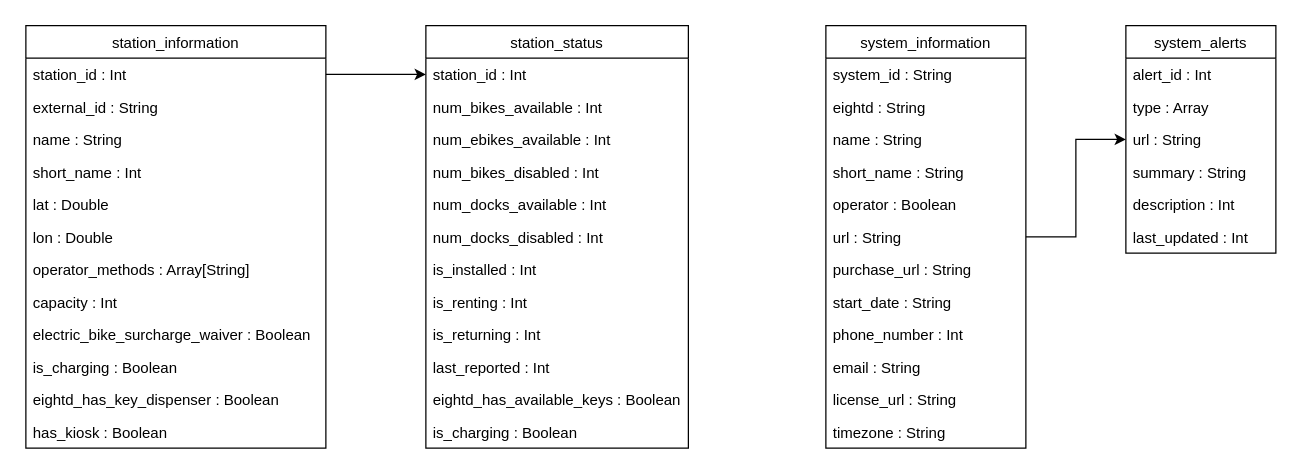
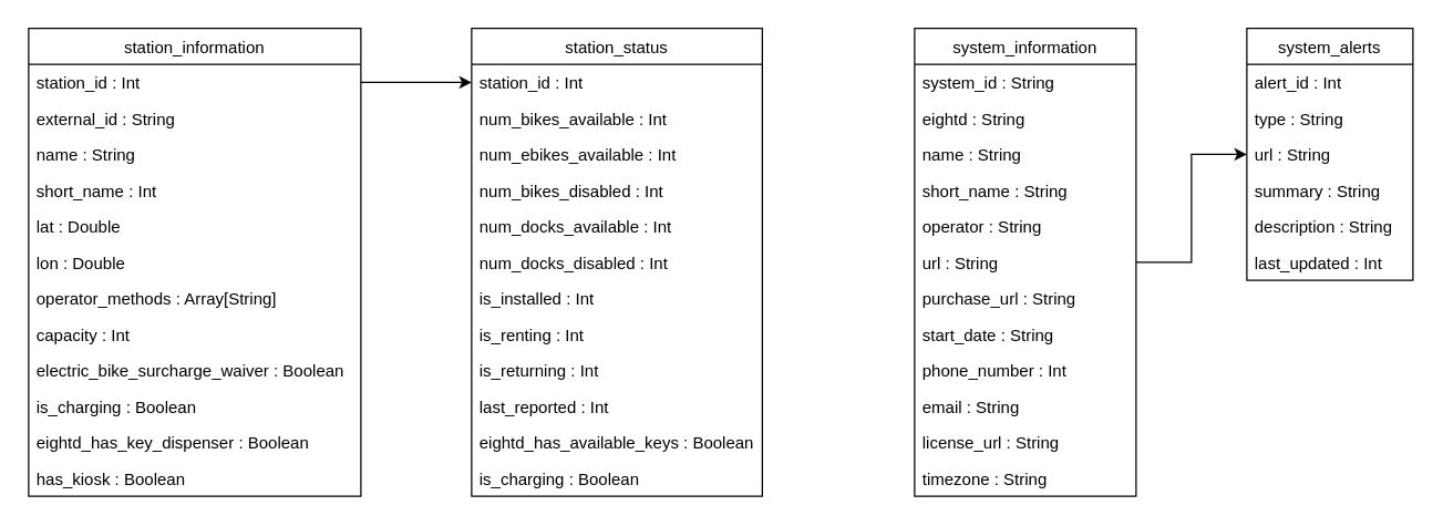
- <mxCell id="43" value="type : Array" style="text;strokeColor=none;fillColor=none;align=left;verticalAlign=top;spacingLeft=4;spacingRight=4;overflow=hidden;rotatable=0;points=[[0,0.5],[1,0.5]];portConstraint=eastwest;" parent="41" vertex="1"><mxGeometry y="52" width="120" height="26" as="geometry" /></mxCell>
+ <mxCell id="43" value="type : String" style="text;strokeColor=none;fillColor=none;align=left;verticalAlign=top;spacingLeft=4;spacingRight=4;overflow=hidden;rotatable=0;points=[[0,0.5],[1,0.5]];portConstraint=eastwest;" parent="41" vertex="1"><mxGeometry y="52" width="120" height="26" as="geometry" /></mxCell>
- <mxCell id="20" value="operator : Boolean" style="text;strokeColor=none;fillColor=none;align=left;verticalAlign=top;spacingLeft=4;spacingRight=4;overflow=hidden;rotatable=0;points=[[0,0.5],[1,0.5]];portConstraint=eastwest;" parent="15" vertex="1"><mxGeometry y="130" width="160" height="26" as="geometry" /></mxCell>
+ <mxCell id="20" value="operator : String" style="text;strokeColor=none;fillColor=none;align=left;verticalAlign=top;spacingLeft=4;spacingRight=4;overflow=hidden;rotatable=0;points=[[0,0.5],[1,0.5]];portConstraint=eastwest;" parent="15" vertex="1"><mxGeometry y="130" width="160" height="26" as="geometry" /></mxCell>
- <mxCell id="46" value="description : Int" style="text;strokeColor=none;fillColor=none;align=left;verticalAlign=top;spacingLeft=4;spacingRight=4;overflow=hidden;rotatable=0;points=[[0,0.5],[1,0.5]];portConstraint=eastwest;" parent="41" vertex="1"><mxGeometry y="130" width="120" height="26" as="geometry" /></mxCell>
+ <mxCell id="46" value="description : String" style="text;strokeColor=none;fillColor=none;align=left;verticalAlign=top;spacingLeft=4;spacingRight=4;overflow=hidden;rotatable=0;points=[[0,0.5],[1,0.5]];portConstraint=eastwest;" parent="41" vertex="1"><mxGeometry y="130" width="120" height="26" as="geometry" /></mxCell>
